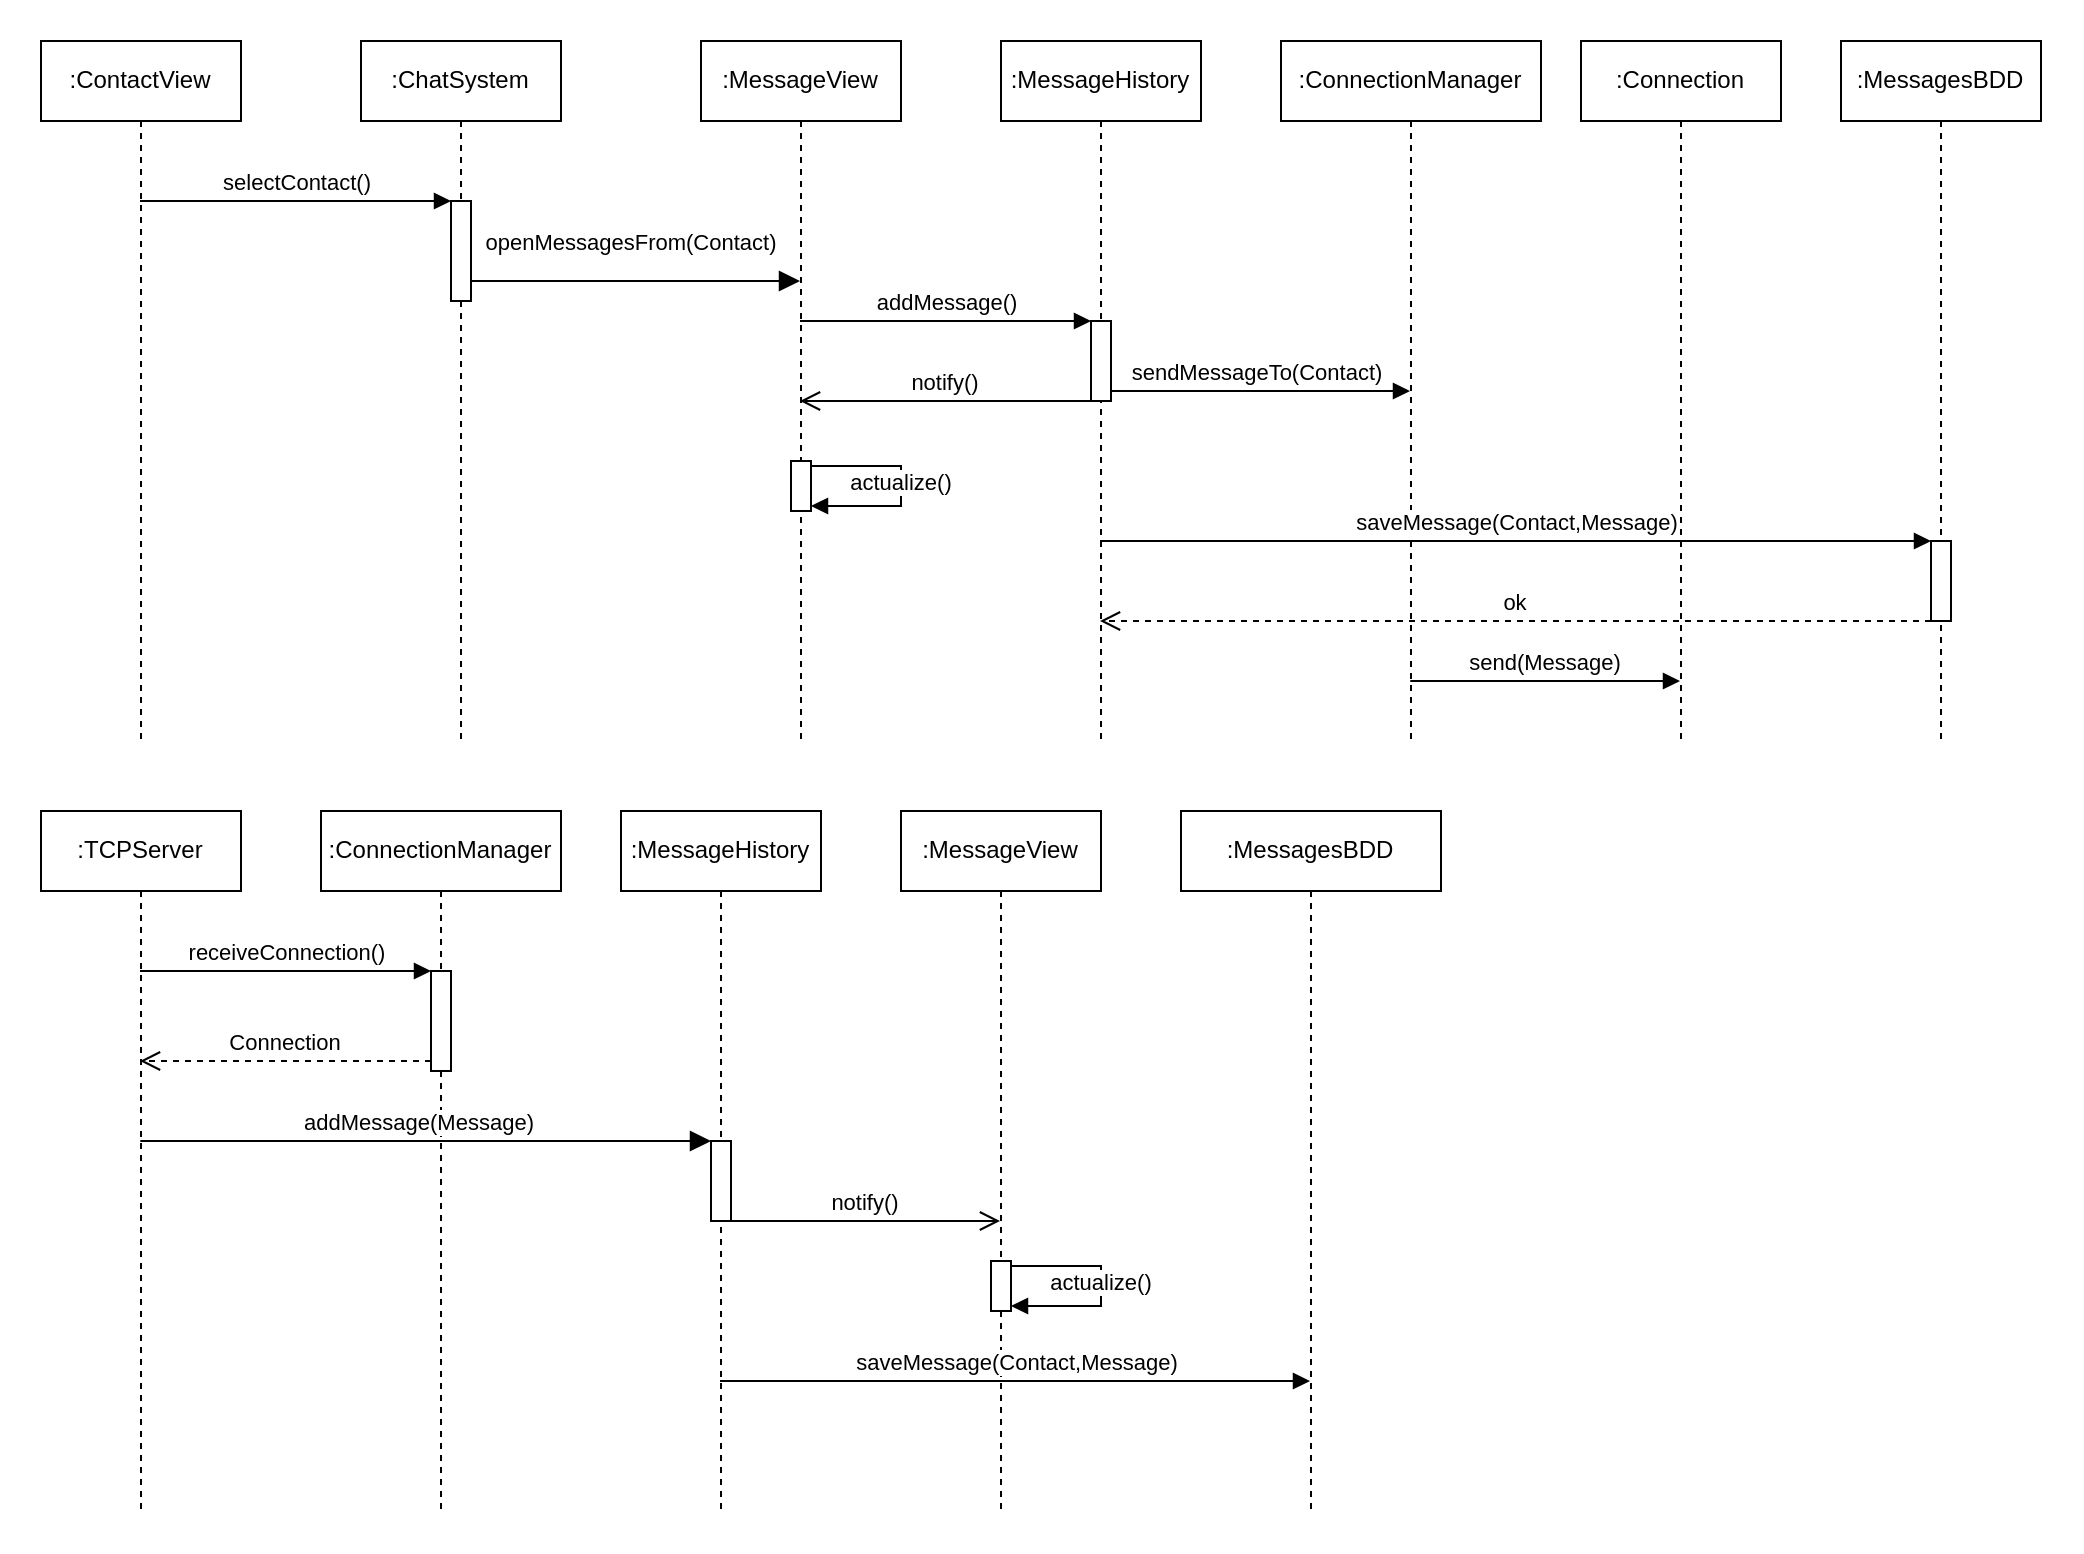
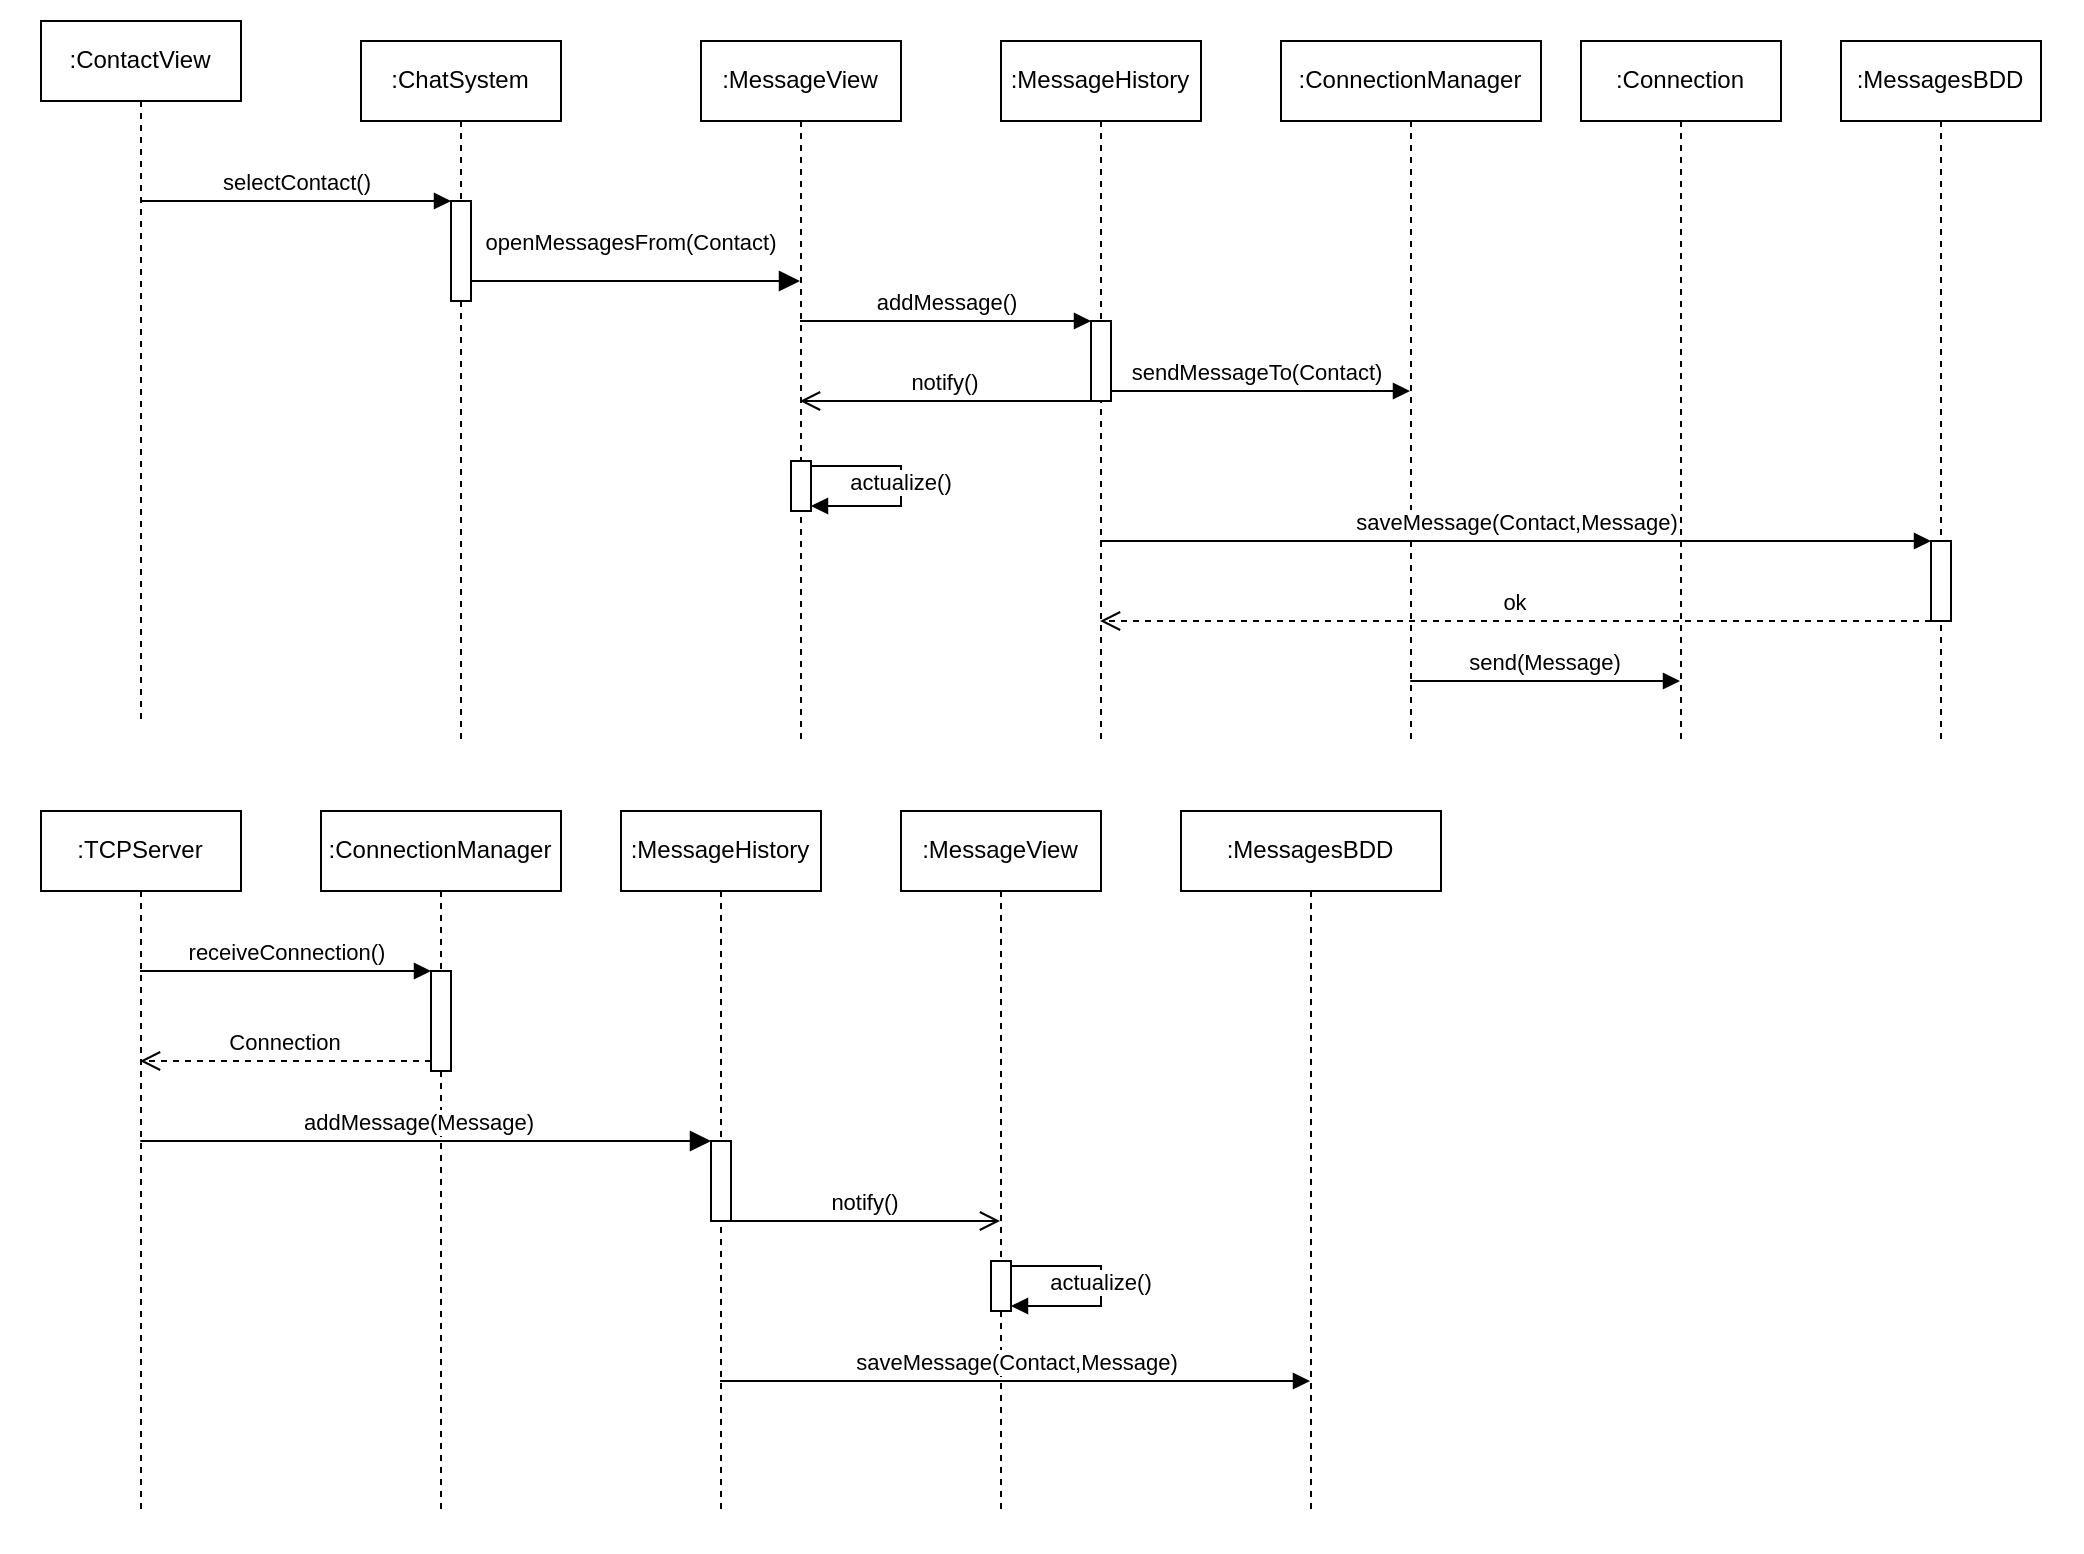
- <mxCell id="2" value=":ContactView" style="shape=umlLifeline;perimeter=lifelinePerimeter;whiteSpace=wrap;html=1;container=0;dropTarget=0;collapsible=0;recursiveResize=0;outlineConnect=0;portConstraint=eastwest;newEdgeStyle={&quot;edgeStyle&quot;:&quot;elbowEdgeStyle&quot;,&quot;elbow&quot;:&quot;vertical&quot;,&quot;curved&quot;:0,&quot;rounded&quot;:0};" parent="1" vertex="1"><mxGeometry x="20" y="20" width="100" height="350" as="geometry" /></mxCell>
+ <mxCell id="2" value=":ContactView" style="shape=umlLifeline;perimeter=lifelinePerimeter;whiteSpace=wrap;html=1;container=0;dropTarget=0;collapsible=0;recursiveResize=0;outlineConnect=0;portConstraint=eastwest;newEdgeStyle={&quot;edgeStyle&quot;:&quot;elbowEdgeStyle&quot;,&quot;elbow&quot;:&quot;vertical&quot;,&quot;curved&quot;:0,&quot;rounded&quot;:0};" parent="1" vertex="1"><mxGeometry x="20" y="10" width="100" height="350" as="geometry" /></mxCell>
